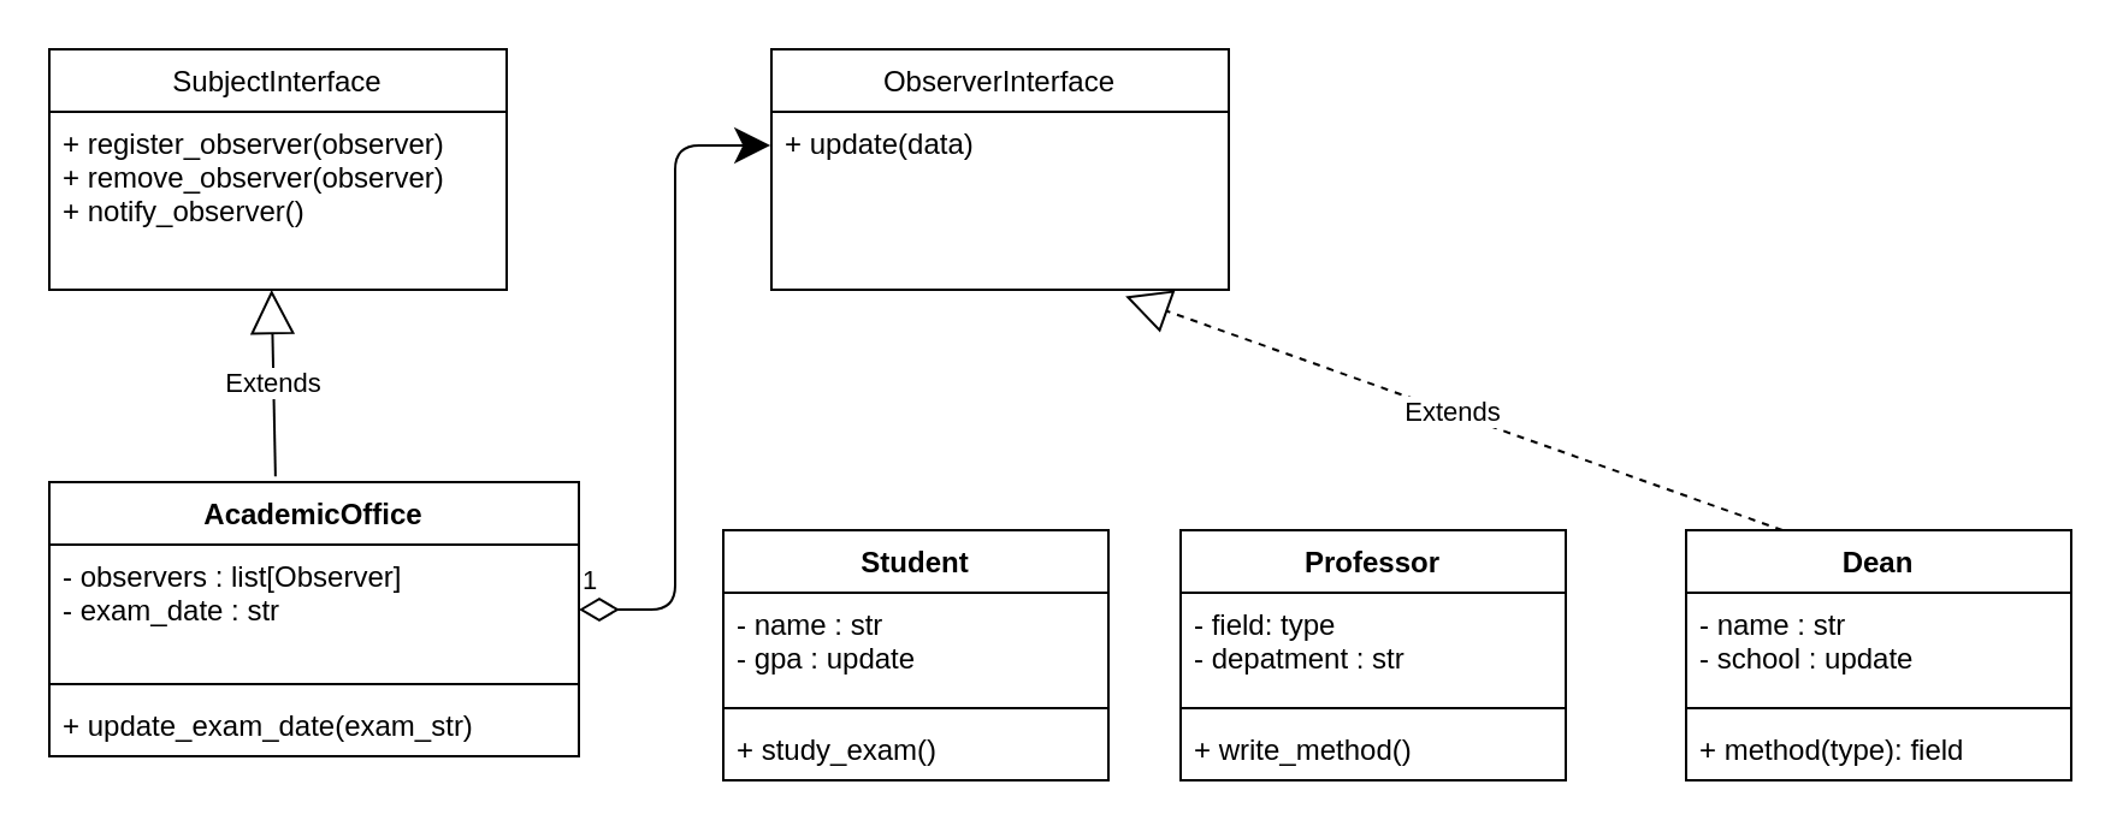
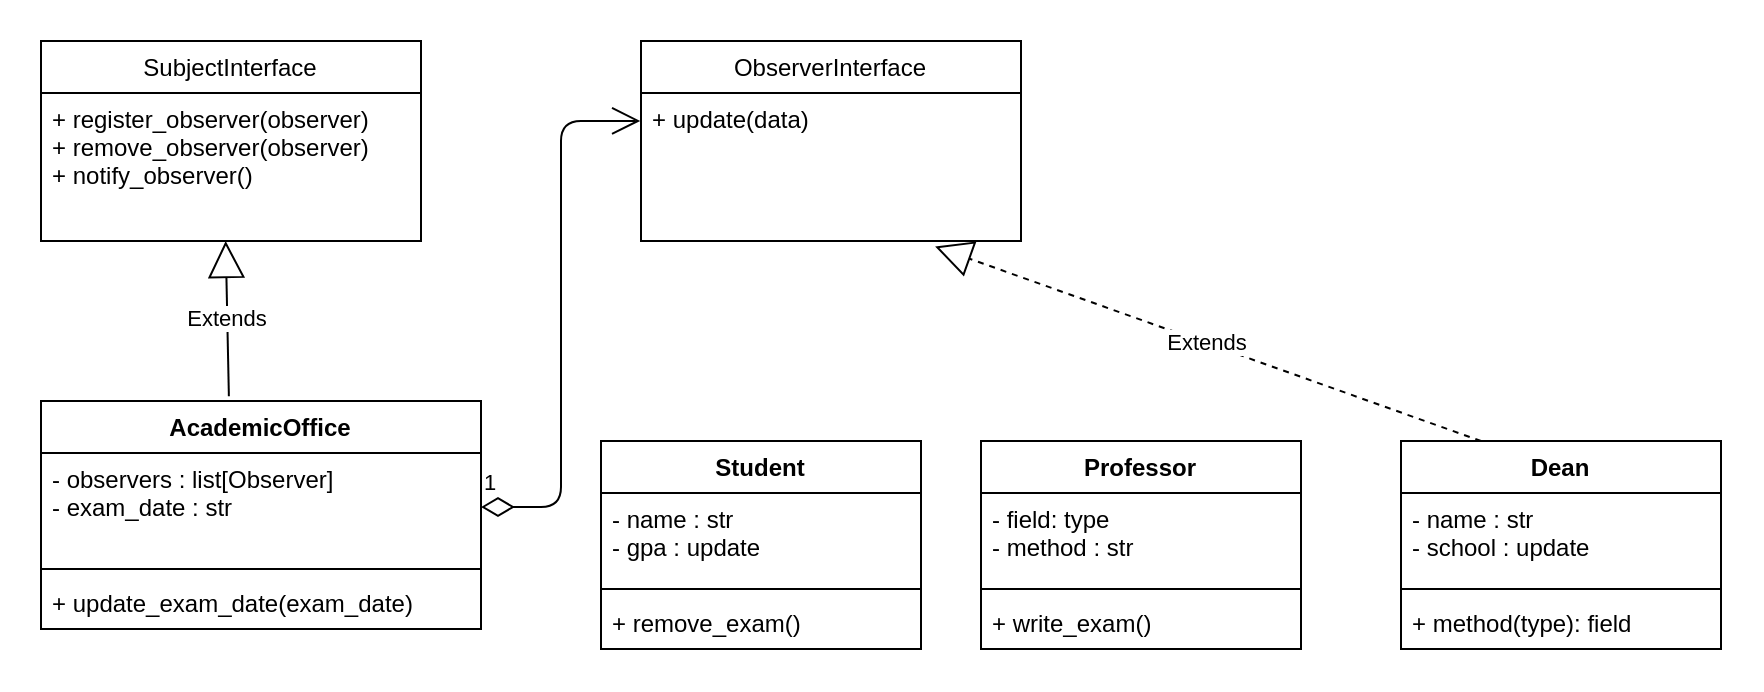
- <mxCell id="20" value="1" style="endArrow=classic;html=1;endSize=12;startArrow=diamondThin;startSize=14;startFill=0;edgeStyle=orthogonalEdgeStyle;align=left;verticalAlign=bottom;entryX=-0.002;entryY=0.189;entryDx=0;entryDy=0;entryPerimeter=0;exitX=1;exitY=0.5;exitDx=0;exitDy=0;" edge="1" parent="1" source="7" target="3"><mxGeometry x="-1" y="3" relative="1" as="geometry"><mxPoint x="280" y="230" as="sourcePoint" /><mxPoint x="400" y="220" as="targetPoint" /></mxGeometry></mxCell>
+ <mxCell id="20" value="1" style="endArrow=open;html=1;endSize=12;startArrow=diamondThin;startSize=14;startFill=0;edgeStyle=orthogonalEdgeStyle;align=left;verticalAlign=bottom;entryX=-0.002;entryY=0.189;entryDx=0;entryDy=0;entryPerimeter=0;exitX=1;exitY=0.5;exitDx=0;exitDy=0;" edge="1" parent="1" source="7" target="3"><mxGeometry x="-1" y="3" relative="1" as="geometry"><mxPoint x="280" y="230" as="sourcePoint" /><mxPoint x="400" y="220" as="targetPoint" /></mxGeometry></mxCell>
- <mxCell id="15" value="- field: type&#10;- depatment : str" style="text;strokeColor=none;fillColor=none;align=left;verticalAlign=top;spacingLeft=4;spacingRight=4;overflow=hidden;rotatable=0;points=[[0,0.5],[1,0.5]];portConstraint=eastwest;" vertex="1" parent="14"><mxGeometry y="26" width="160" height="44" as="geometry" /></mxCell>
+ <mxCell id="15" value="- field: type&#10;- method : str" style="text;strokeColor=none;fillColor=none;align=left;verticalAlign=top;spacingLeft=4;spacingRight=4;overflow=hidden;rotatable=0;points=[[0,0.5],[1,0.5]];portConstraint=eastwest;" vertex="1" parent="14"><mxGeometry y="26" width="160" height="44" as="geometry" /></mxCell>
- <mxCell id="9" value="+ update_exam_date(exam_str)" style="text;strokeColor=none;fillColor=none;align=left;verticalAlign=top;spacingLeft=4;spacingRight=4;overflow=hidden;rotatable=0;points=[[0,0.5],[1,0.5]];portConstraint=eastwest;" vertex="1" parent="6"><mxGeometry y="88" width="220" height="26" as="geometry" /></mxCell>
+ <mxCell id="9" value="+ update_exam_date(exam_date)" style="text;strokeColor=none;fillColor=none;align=left;verticalAlign=top;spacingLeft=4;spacingRight=4;overflow=hidden;rotatable=0;points=[[0,0.5],[1,0.5]];portConstraint=eastwest;" vertex="1" parent="6"><mxGeometry y="88" width="220" height="26" as="geometry" /></mxCell>
- <mxCell id="13" value="+ study_exam()" style="text;strokeColor=none;fillColor=none;align=left;verticalAlign=top;spacingLeft=4;spacingRight=4;overflow=hidden;rotatable=0;points=[[0,0.5],[1,0.5]];portConstraint=eastwest;" vertex="1" parent="10"><mxGeometry y="78" width="160" height="26" as="geometry" /></mxCell>
+ <mxCell id="13" value="+ remove_exam()" style="text;strokeColor=none;fillColor=none;align=left;verticalAlign=top;spacingLeft=4;spacingRight=4;overflow=hidden;rotatable=0;points=[[0,0.5],[1,0.5]];portConstraint=eastwest;" vertex="1" parent="10"><mxGeometry y="78" width="160" height="26" as="geometry" /></mxCell>
- <mxCell id="17" value="+ write_method()" style="text;strokeColor=none;fillColor=none;align=left;verticalAlign=top;spacingLeft=4;spacingRight=4;overflow=hidden;rotatable=0;points=[[0,0.5],[1,0.5]];portConstraint=eastwest;" vertex="1" parent="14"><mxGeometry y="78" width="160" height="26" as="geometry" /></mxCell>
+ <mxCell id="17" value="+ write_exam()" style="text;strokeColor=none;fillColor=none;align=left;verticalAlign=top;spacingLeft=4;spacingRight=4;overflow=hidden;rotatable=0;points=[[0,0.5],[1,0.5]];portConstraint=eastwest;" vertex="1" parent="14"><mxGeometry y="78" width="160" height="26" as="geometry" /></mxCell>
